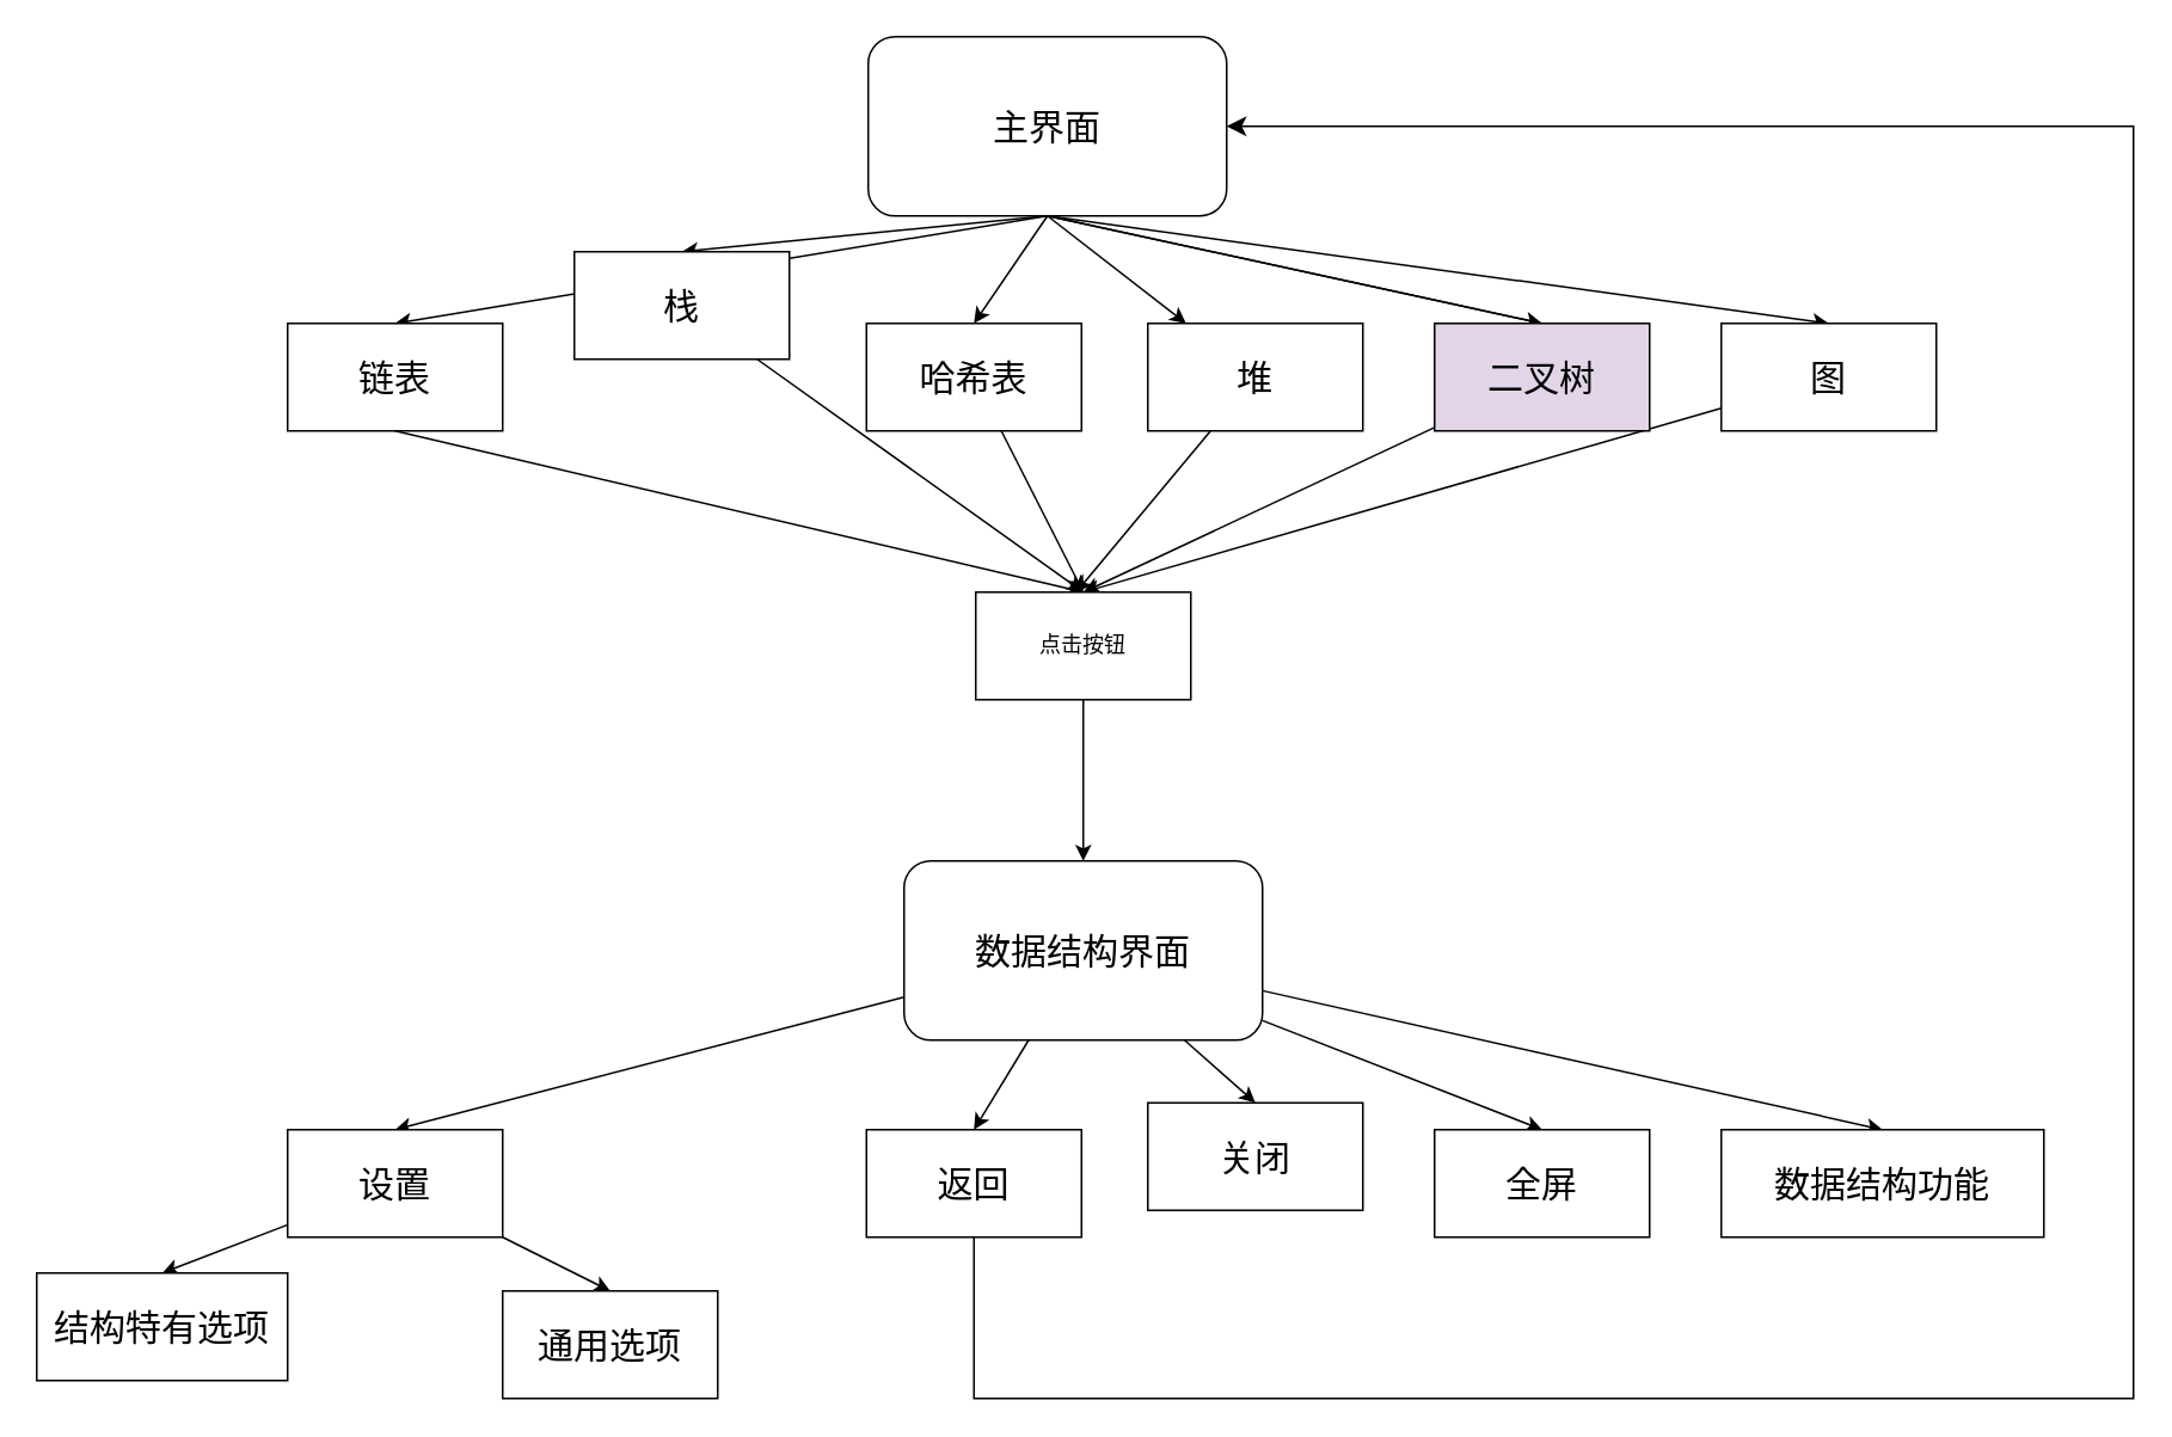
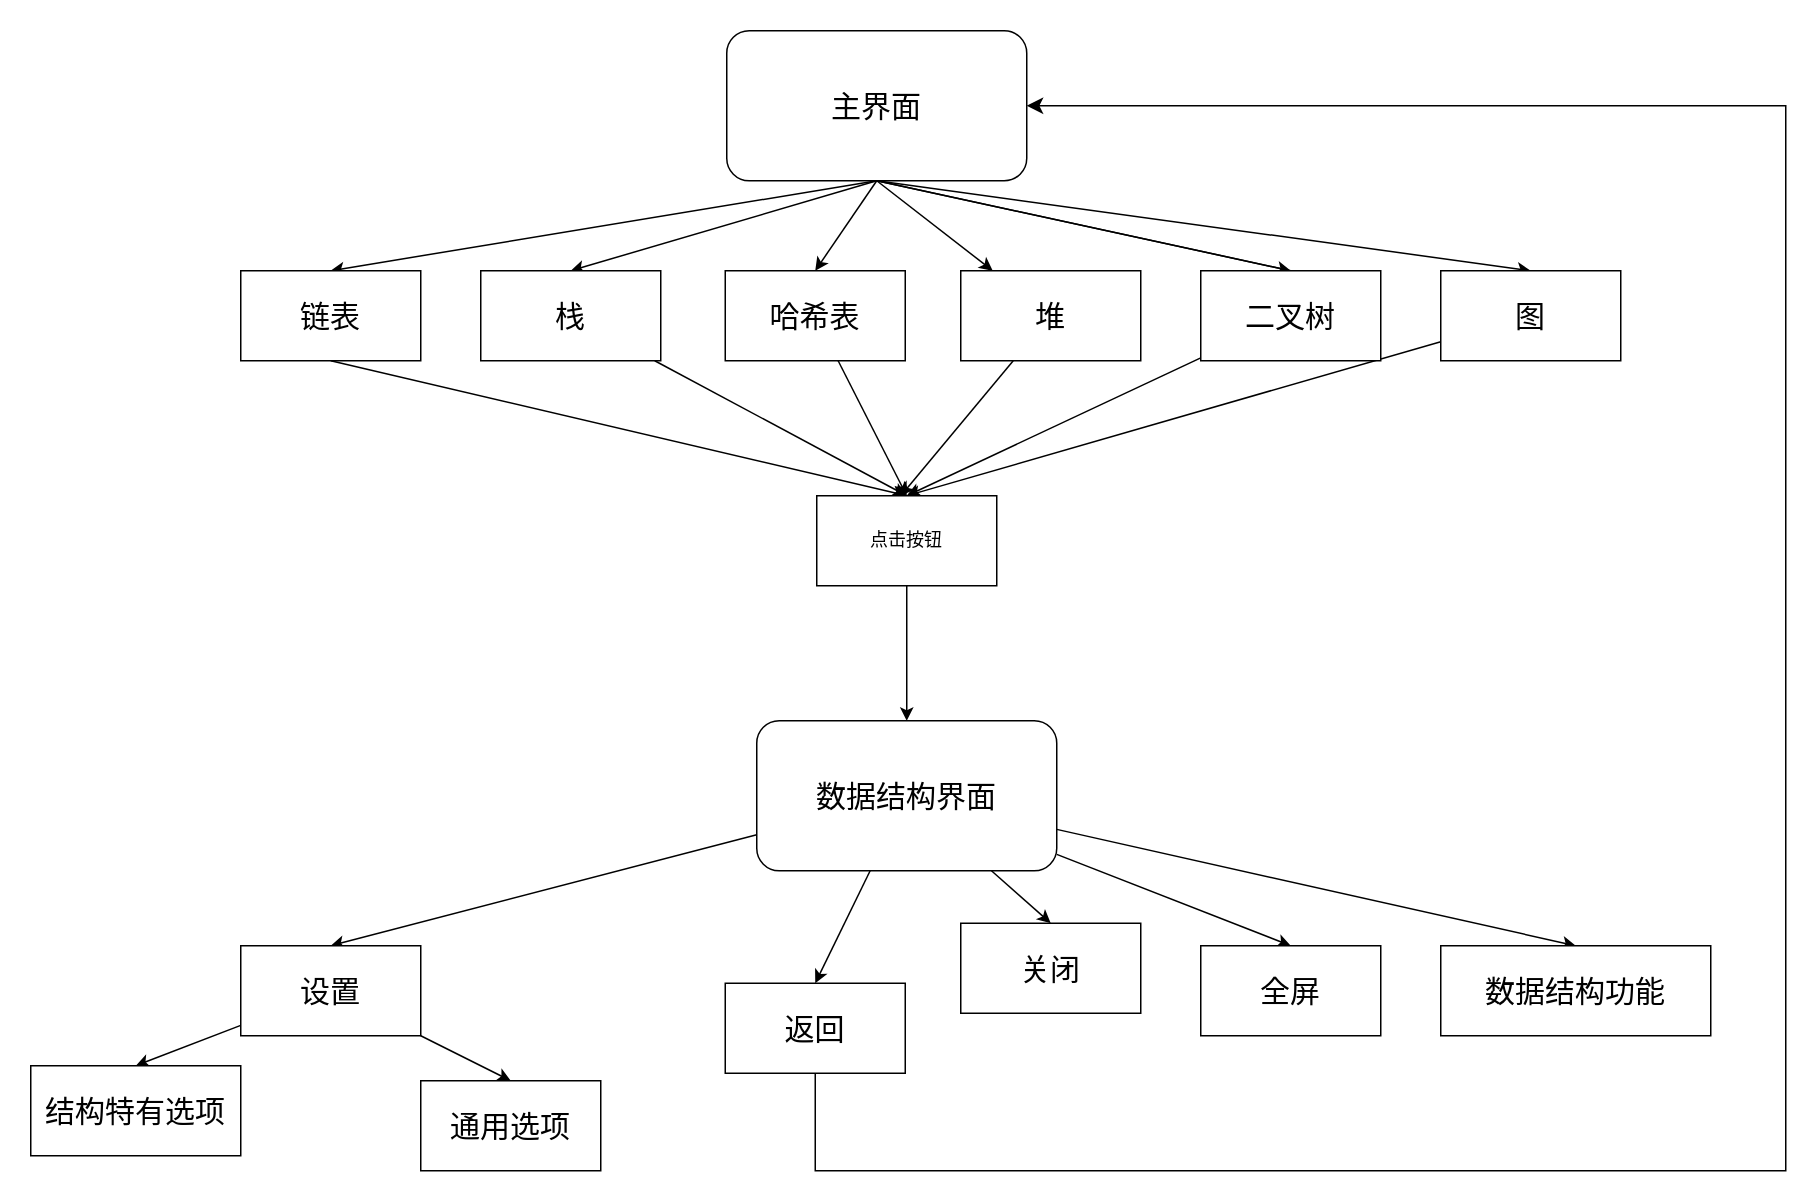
- <mxCell id="17" value="栈" style="rounded=0;whiteSpace=wrap;html=1;fontSize=20;" vertex="1" parent="1"><mxGeometry x="320" y="140" width="120" height="60" as="geometry" /></mxCell>
+ <mxCell id="17" value="栈" style="rounded=0;whiteSpace=wrap;html=1;fontSize=20;" vertex="1" parent="1"><mxGeometry x="320" y="180" width="120" height="60" as="geometry" /></mxCell>
- <mxCell id="20" value="二叉树" style="rounded=0;whiteSpace=wrap;html=1;fontSize=20;fillColor=#e1d5e7;" vertex="1" parent="1"><mxGeometry x="800" y="180" width="120" height="60" as="geometry" /></mxCell>
+ <mxCell id="20" value="二叉树" style="rounded=0;whiteSpace=wrap;html=1;fontSize=20;" vertex="1" parent="1"><mxGeometry x="800" y="180" width="120" height="60" as="geometry" /></mxCell>
- <mxCell id="34" value="返回" style="rounded=0;whiteSpace=wrap;html=1;fontSize=20;" vertex="1" parent="1"><mxGeometry x="483" y="630" width="120" height="60" as="geometry" /></mxCell>
+ <mxCell id="34" value="返回" style="rounded=0;whiteSpace=wrap;html=1;fontSize=20;" vertex="1" parent="1"><mxGeometry x="483" y="655" width="120" height="60" as="geometry" /></mxCell>
